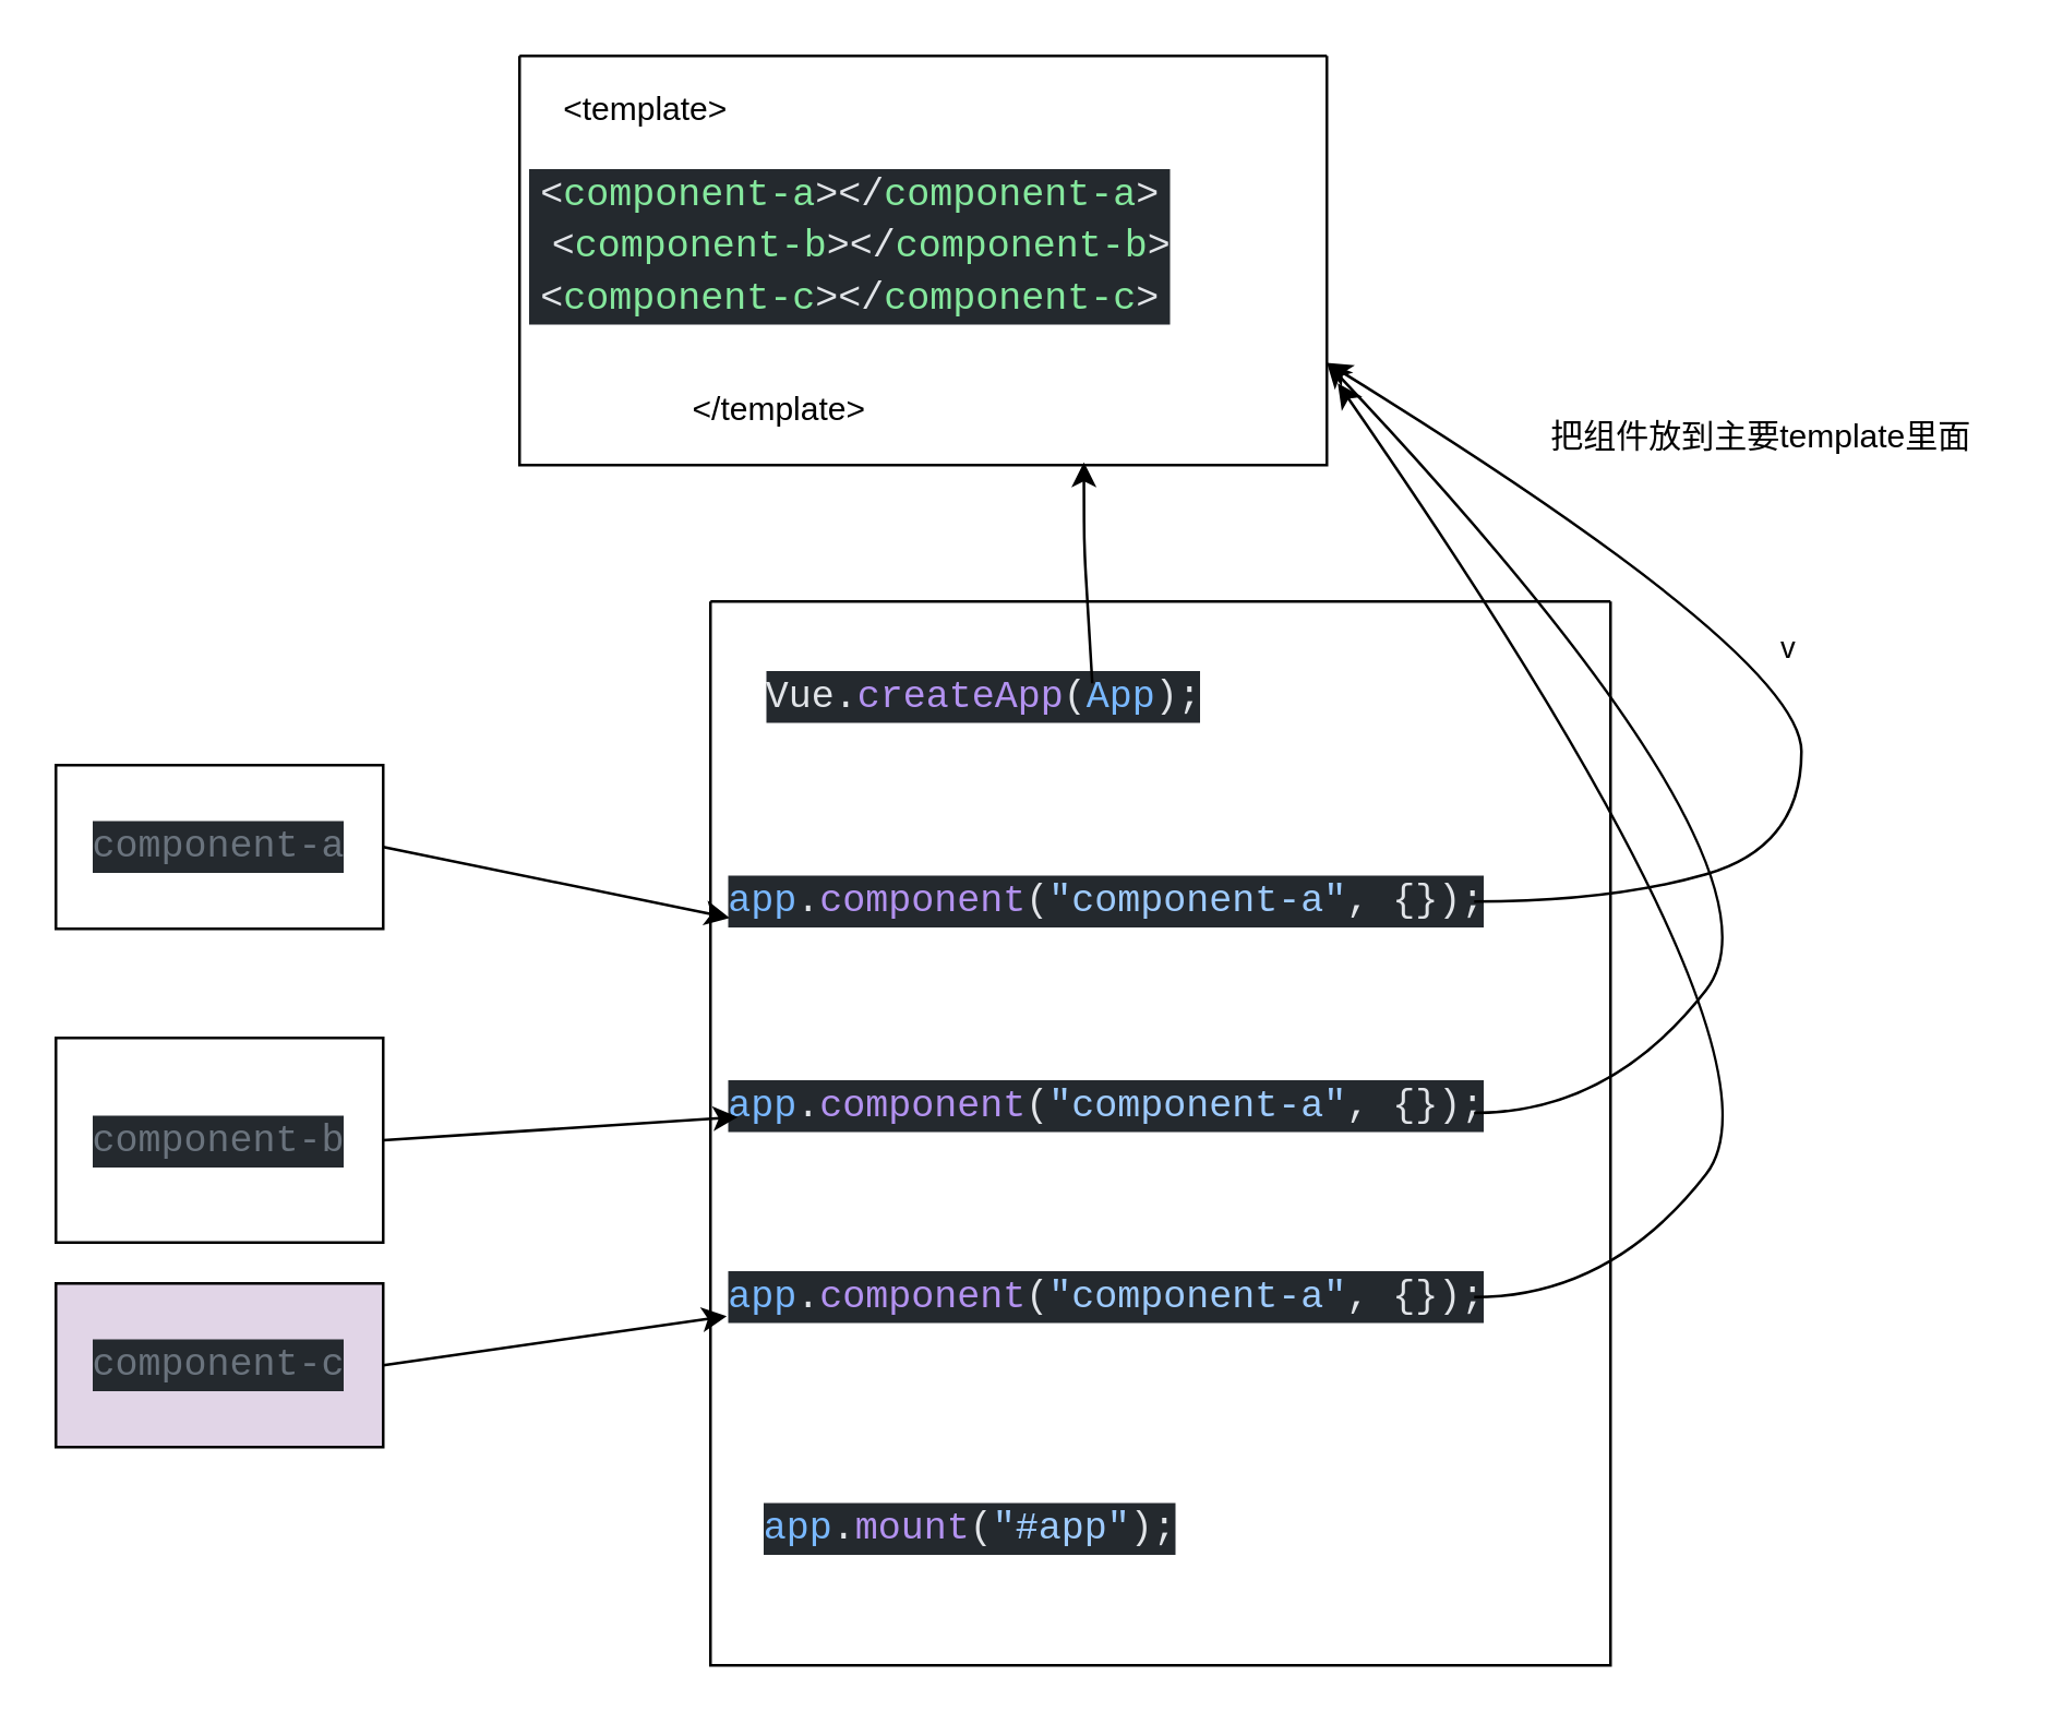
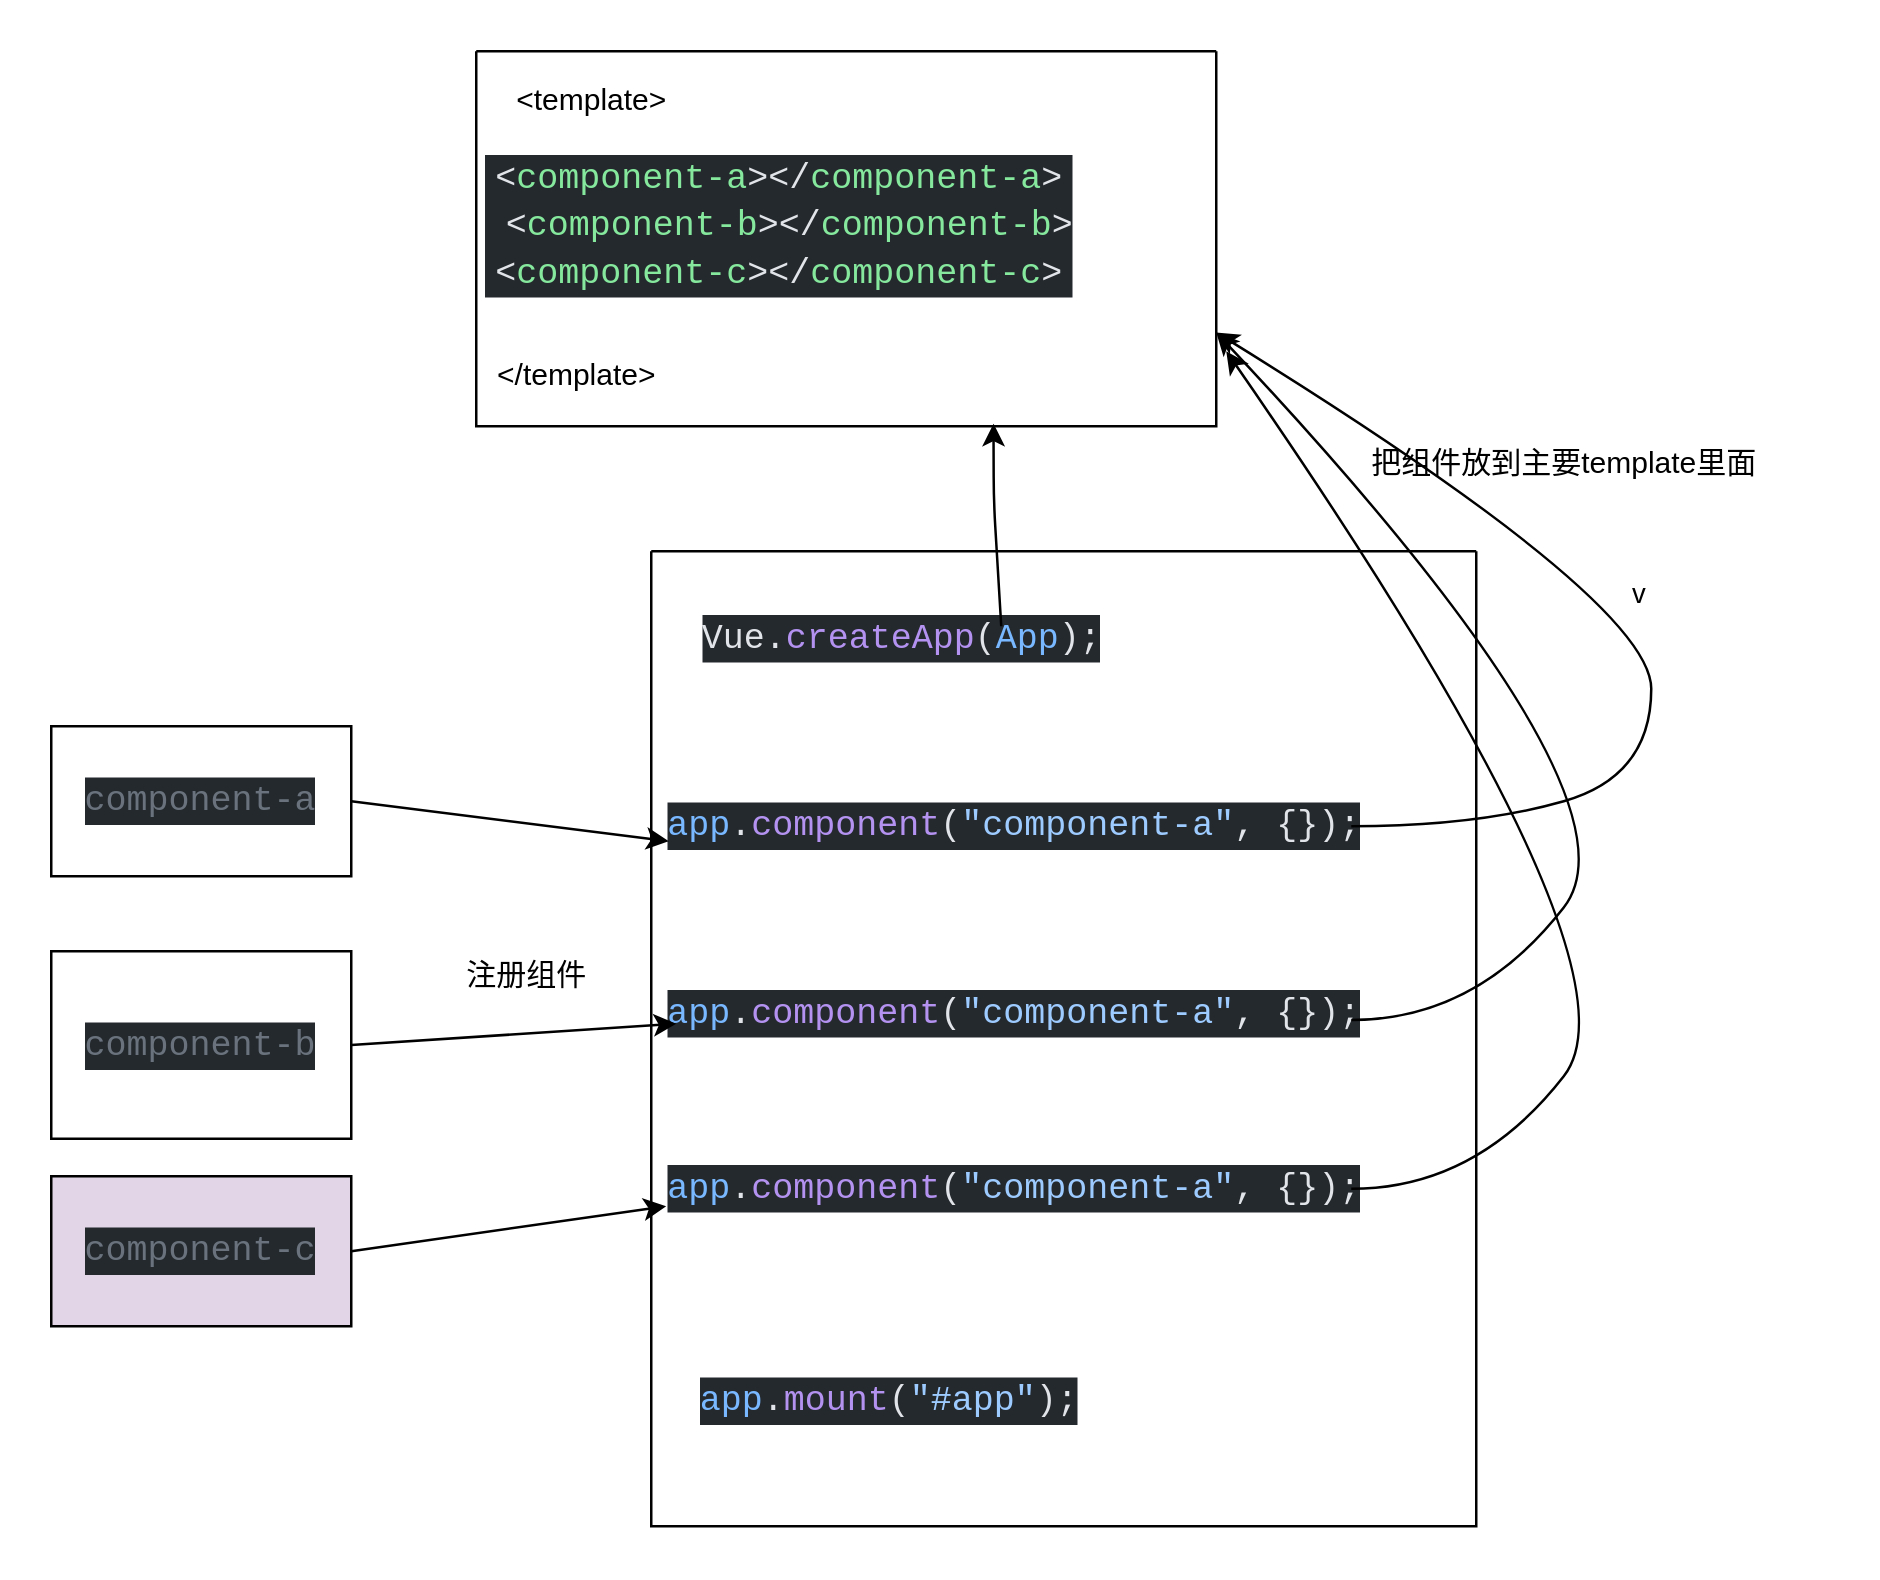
- <mxCell id="17" value="&amp;lt;/template&amp;gt;" style="text;html=1;align=center;verticalAlign=middle;resizable=0;points=[];autosize=1;strokeColor=none;fillColor=none;" vertex="1" parent="15"><mxGeometry x="55" y="120" width="80" height="20" as="geometry" /></mxCell>
+ <mxCell id="17" value="&amp;lt;/template&amp;gt;" style="text;html=1;align=center;verticalAlign=middle;resizable=0;points=[];autosize=1;strokeColor=none;fillColor=none;" vertex="1" parent="15"><mxGeometry y="120" width="80" height="20" as="geometry" /></mxCell>
- <mxCell id="23" value="把组件放到主要template里面" style="text;html=1;align=center;verticalAlign=middle;resizable=0;points=[];autosize=1;strokeColor=none;fillColor=none;" vertex="1" parent="1"><mxGeometry x="560" y="150" width="170" height="20" as="geometry" /></mxCell>
+ <mxCell id="23" value="把组件放到主要template里面" style="text;html=1;align=center;verticalAlign=middle;resizable=0;points=[];autosize=1;strokeColor=none;fillColor=none;" vertex="1" parent="1"><mxGeometry x="540" y="175" width="170" height="20" as="geometry" /></mxCell>
- <mxCell id="10" value="&lt;div style=&quot;color: rgb(225 , 228 , 232) ; background-color: rgb(36 , 41 , 46) ; font-family: &amp;#34;consolas&amp;#34; , &amp;#34;courier new&amp;#34; , monospace ; font-size: 14px ; line-height: 19px&quot;&gt;&lt;span style=&quot;color: #6a737d&quot;&gt;component-a&lt;/span&gt;&lt;/div&gt;" style="rounded=0;whiteSpace=wrap;html=1;" vertex="1" parent="1"><mxGeometry x="20" y="280" width="120" height="60" as="geometry" /></mxCell>
+ <mxCell id="10" value="&lt;div style=&quot;color: rgb(225 , 228 , 232) ; background-color: rgb(36 , 41 , 46) ; font-family: &amp;#34;consolas&amp;#34; , &amp;#34;courier new&amp;#34; , monospace ; font-size: 14px ; line-height: 19px&quot;&gt;&lt;span style=&quot;color: #6a737d&quot;&gt;component-a&lt;/span&gt;&lt;/div&gt;" style="rounded=0;whiteSpace=wrap;html=1;" vertex="1" parent="1"><mxGeometry x="20" y="290" width="120" height="60" as="geometry" /></mxCell>
+ <mxCell id="19" value="注册组件" style="text;html=1;align=center;verticalAlign=middle;resizable=0;points=[];autosize=1;strokeColor=none;fillColor=none;" vertex="1" parent="1"><mxGeometry x="180" y="380" width="60" height="20" as="geometry" /></mxCell>
